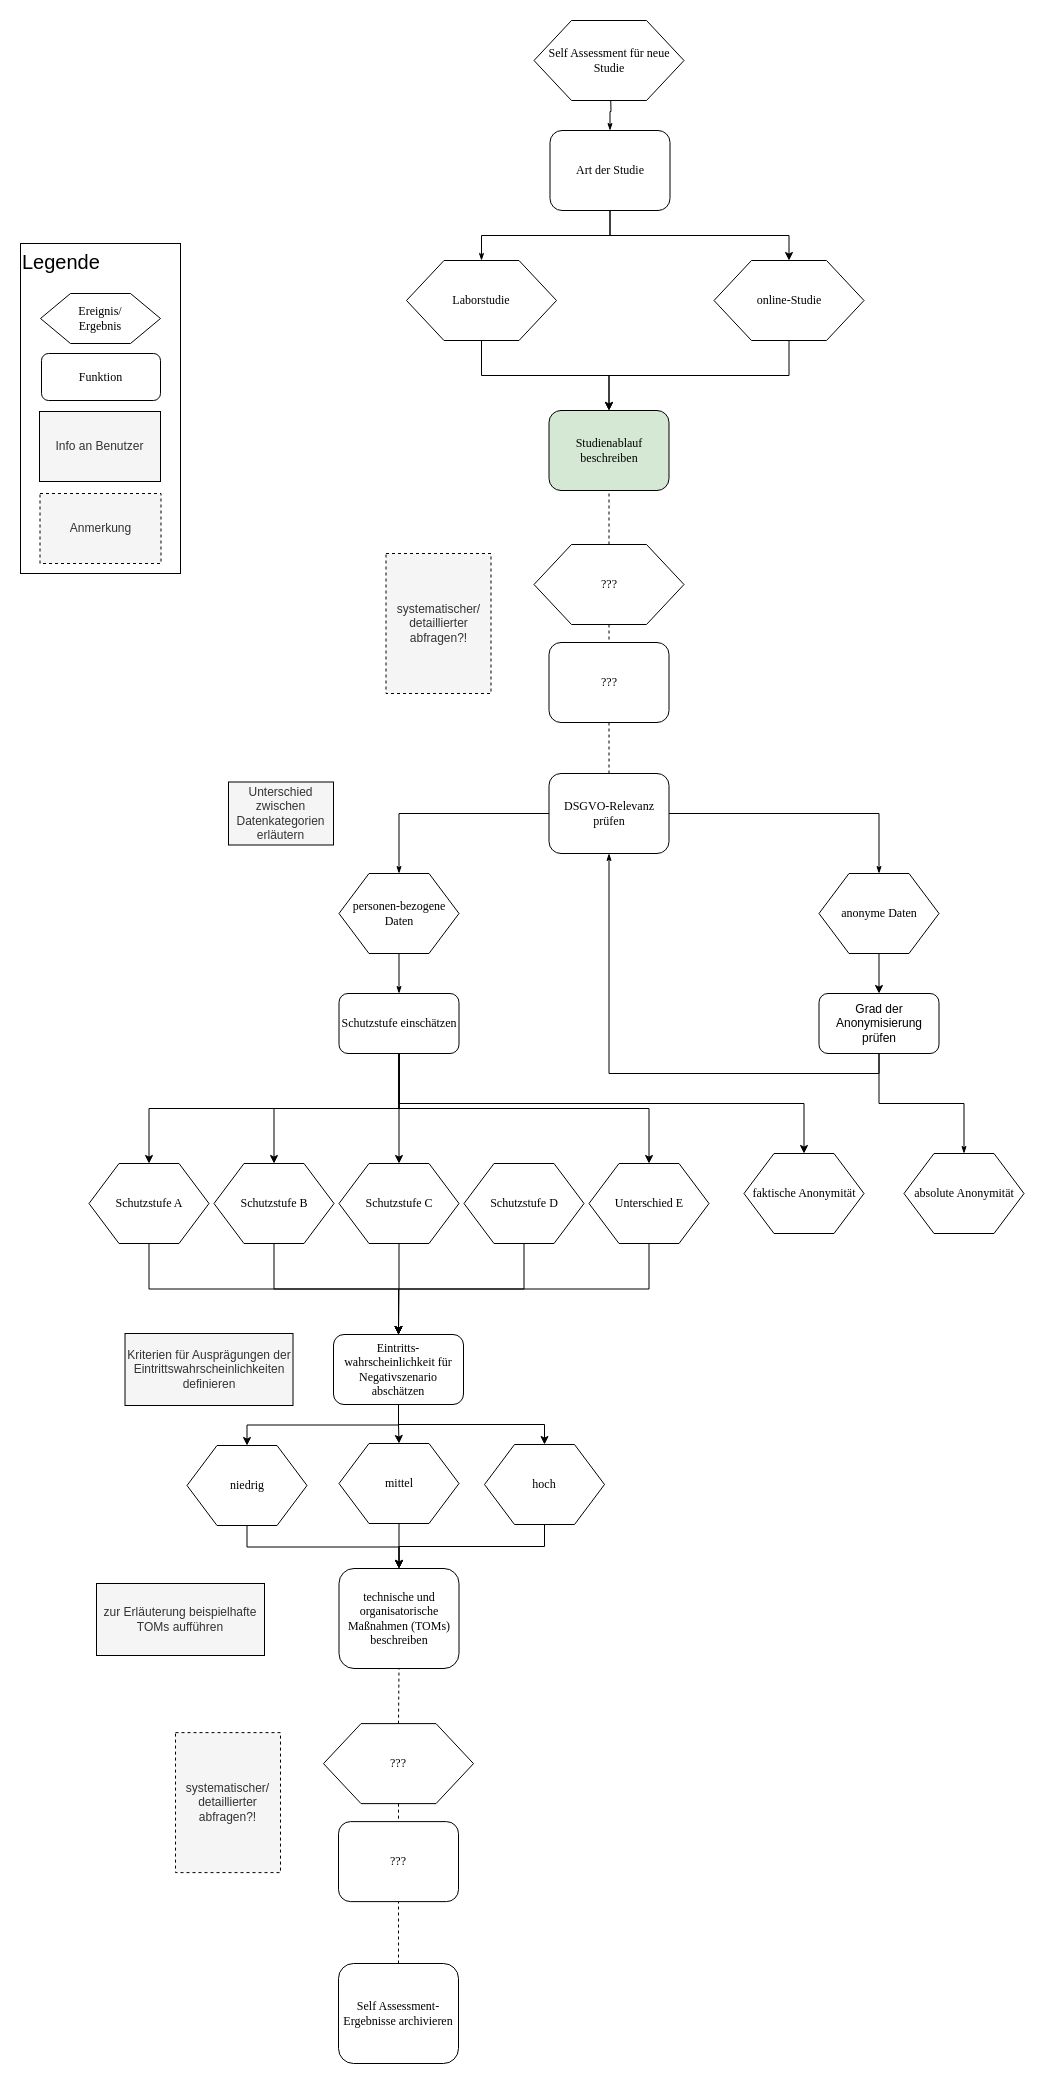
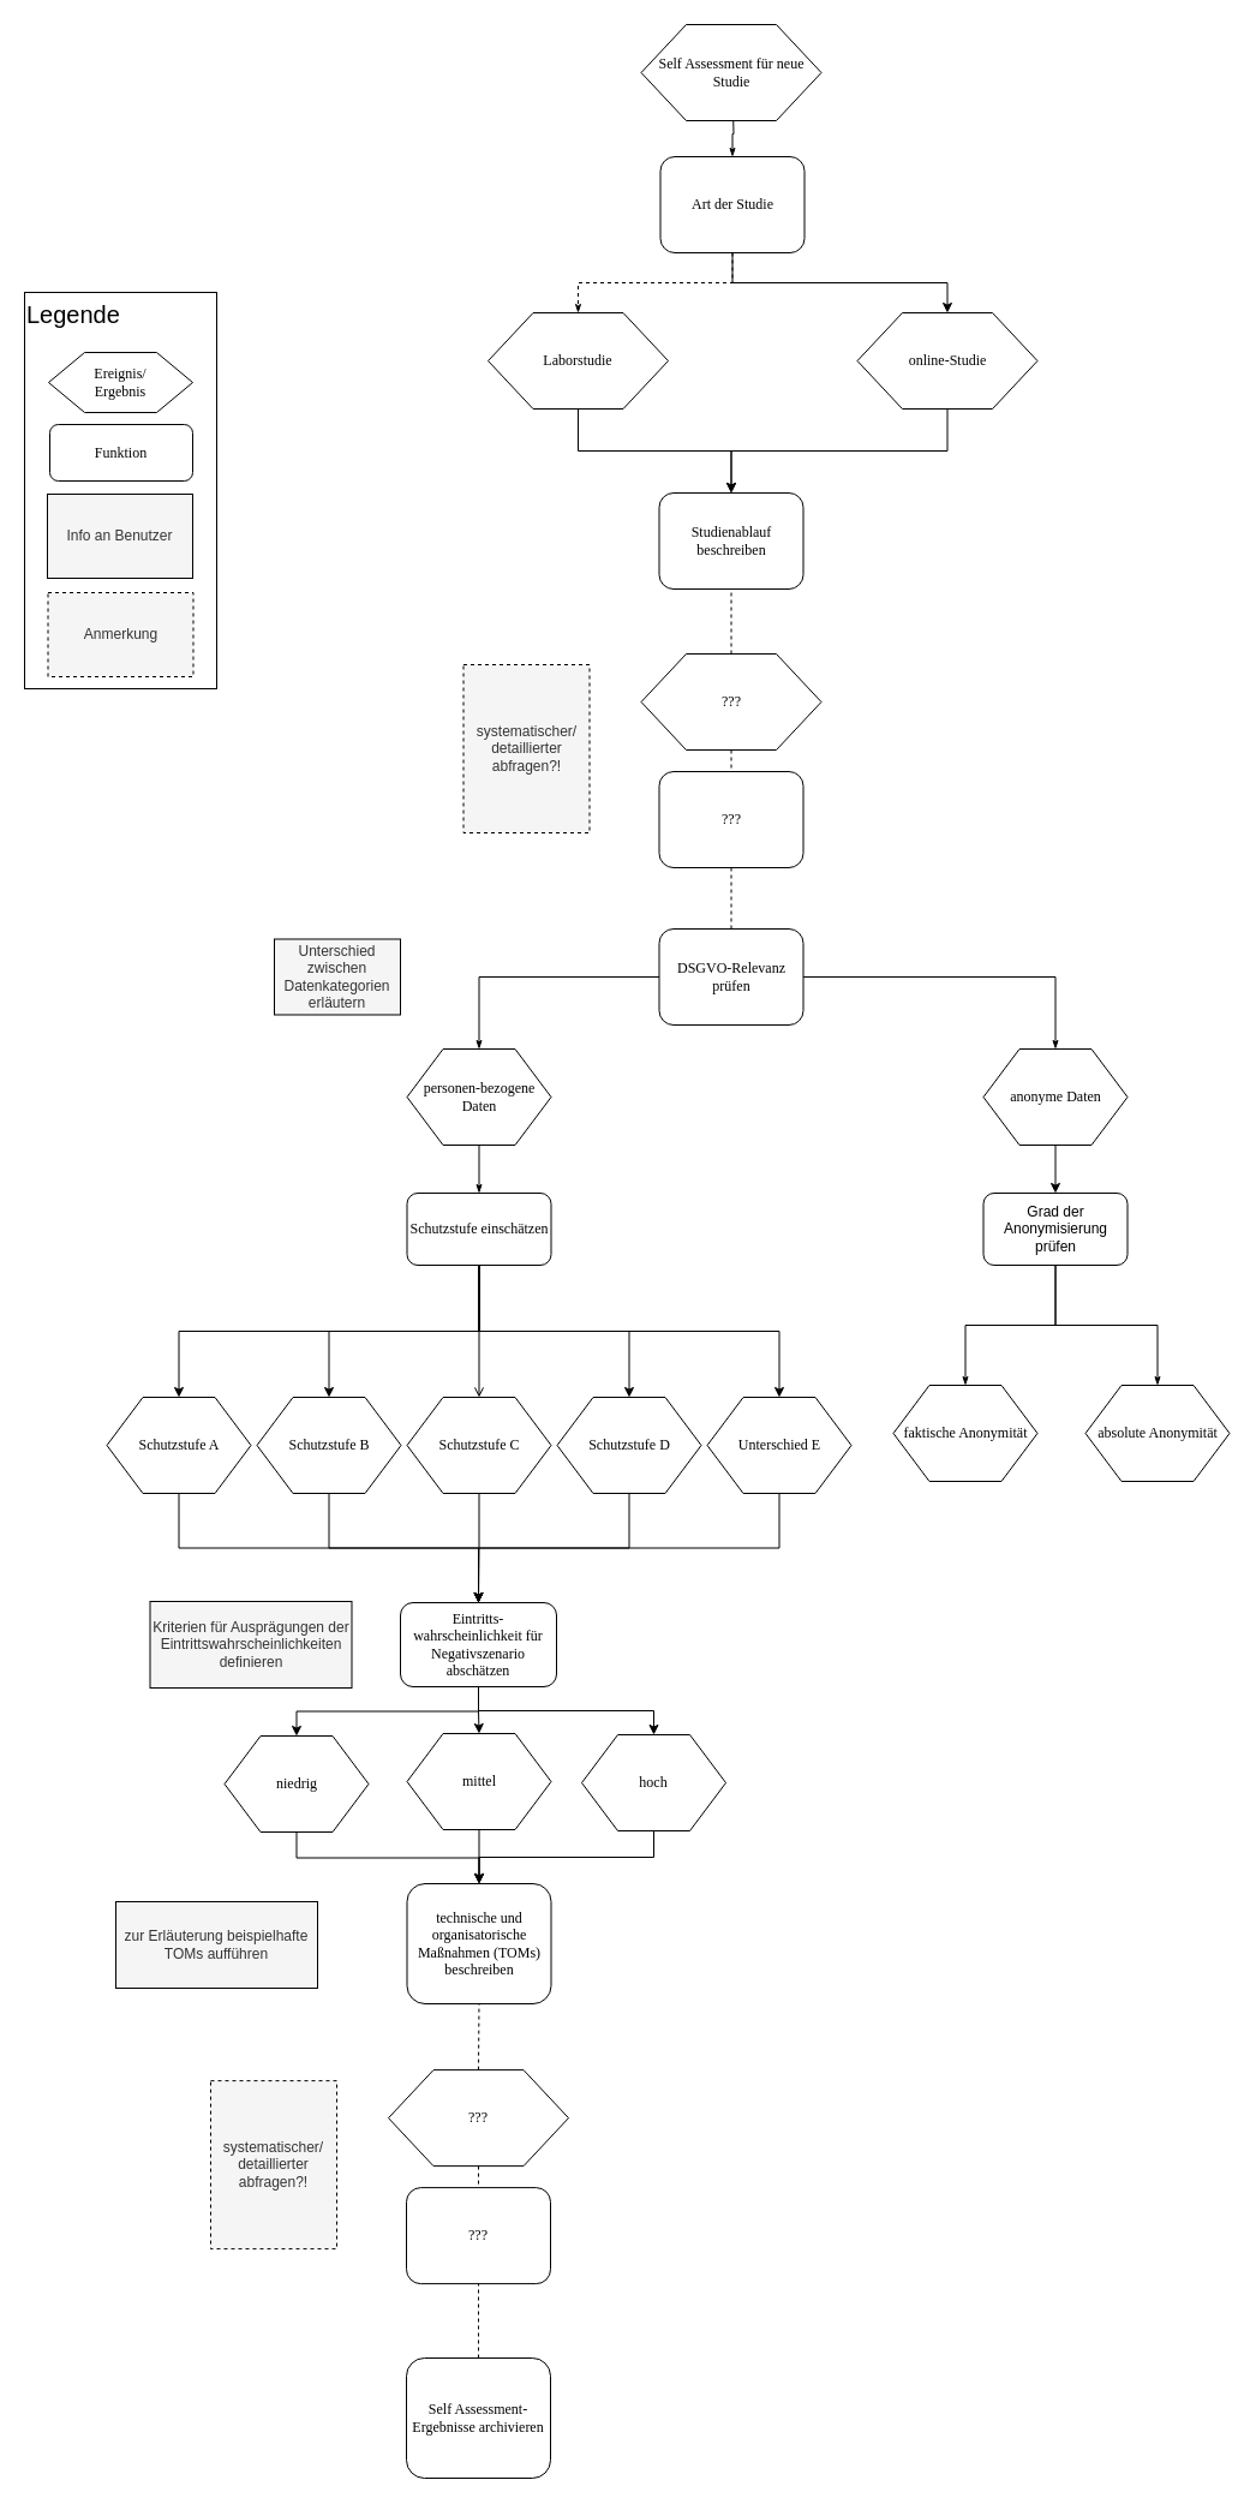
- <mxCell id="56" style="edgeStyle=orthogonalEdgeStyle;rounded=0;html=1;labelBackgroundColor=none;startArrow=none;startFill=0;startSize=5;endArrow=classicThin;endFill=1;endSize=5;jettySize=auto;orthogonalLoop=1;strokeColor=#000000;strokeWidth=1;fontFamily=Verdana;fontSize=8;fontColor=#000000;entryX=0.5;entryY=0;entryDx=0;entryDy=0;exitX=0.5;exitY=1;exitDx=0;exitDy=0;" edge="1" parent="1" source="47" target="53"><mxGeometry relative="1" as="geometry"><mxPoint x="620" y="100" as="sourcePoint" /><mxPoint x="620" y="140" as="targetPoint" /></mxGeometry></mxCell>
+ <mxCell id="56" style="edgeStyle=orthogonalEdgeStyle;rounded=0;html=1;labelBackgroundColor=none;startArrow=none;startFill=0;startSize=5;endArrow=classicThin;endFill=1;endSize=5;jettySize=auto;orthogonalLoop=1;strokeColor=#000000;strokeWidth=1;fontFamily=Verdana;fontSize=8;fontColor=#000000;entryX=0.5;entryY=0;entryDx=0;entryDy=0;exitX=0.5;exitY=1;exitDx=0;exitDy=0;dashed=1;" edge="1" parent="1" source="47" target="53"><mxGeometry relative="1" as="geometry"><mxPoint x="620" y="100" as="sourcePoint" /><mxPoint x="620" y="140" as="targetPoint" /></mxGeometry></mxCell>
- <mxCell id="57" value="Studienablauf beschreiben" style="rounded=1;whiteSpace=wrap;html=1;shadow=0;labelBackgroundColor=none;strokeColor=#000000;strokeWidth=1;fillColor=#d5e8d4;fontFamily=Verdana;fontSize=12;fontColor=#000000;align=center;" vertex="1" parent="1"><mxGeometry x="548.5" y="410" width="120" height="80" as="geometry" /></mxCell>
+ <mxCell id="57" value="Studienablauf beschreiben" style="rounded=1;whiteSpace=wrap;html=1;shadow=0;labelBackgroundColor=none;strokeColor=#000000;strokeWidth=1;fillColor=#ffffff;fontFamily=Verdana;fontSize=12;fontColor=#000000;align=center;" vertex="1" parent="1"><mxGeometry x="548.5" y="410" width="120" height="80" as="geometry" /></mxCell>
- <mxCell id="15" style="edgeStyle=orthogonalEdgeStyle;rounded=0;html=1;labelBackgroundColor=none;startArrow=none;startFill=0;startSize=5;endArrow=classicThin;endFill=1;endSize=5;jettySize=auto;orthogonalLoop=1;strokeColor=#000000;strokeWidth=1;fontFamily=Verdana;fontSize=8;fontColor=#000000;exitX=0.5;exitY=1;exitDx=0;exitDy=0;" parent="1" source="14" target="5" edge="1"><mxGeometry relative="1" as="geometry"><mxPoint x="653.5" y="1173" as="sourcePoint" /></mxGeometry></mxCell>
+ <mxCell id="15" style="edgeStyle=orthogonalEdgeStyle;rounded=0;html=1;labelBackgroundColor=none;startArrow=none;startFill=0;startSize=5;endArrow=classicThin;endFill=1;endSize=5;jettySize=auto;orthogonalLoop=1;strokeColor=#000000;strokeWidth=1;fontFamily=Verdana;fontSize=8;fontColor=#000000;exitX=0.5;exitY=1;exitDx=0;exitDy=0;" parent="1" source="14" target="16" edge="1"><mxGeometry relative="1" as="geometry"><mxPoint x="653.5" y="1173" as="sourcePoint" /></mxGeometry></mxCell>
- <mxCell id="12" value="" style="edgeStyle=orthogonalEdgeStyle;rounded=0;orthogonalLoop=1;jettySize=auto;html=1;exitX=0.5;exitY=1;exitDx=0;exitDy=0;" parent="1" source="13" target="16" edge="1"><mxGeometry relative="1" as="geometry" /></mxCell>
+ <mxCell id="12" value="" style="edgeStyle=orthogonalEdgeStyle;rounded=0;orthogonalLoop=1;jettySize=auto;html=1;exitX=0.5;exitY=1;exitDx=0;exitDy=0;" parent="1" source="13" target="23" edge="1"><mxGeometry relative="1" as="geometry" /></mxCell>
- <mxCell id="26" value="" style="edgeStyle=orthogonalEdgeStyle;rounded=0;orthogonalLoop=1;jettySize=auto;html=1;exitX=0.5;exitY=1;exitDx=0;exitDy=0;entryX=0.5;entryY=0;entryDx=0;entryDy=0;" parent="1" source="13" target="22" edge="1"><mxGeometry relative="1" as="geometry"><mxPoint x="408.5" y="1143" as="sourcePoint" /><mxPoint x="513.5" y="1253" as="targetPoint" /></mxGeometry></mxCell>
+ <mxCell id="26" value="" style="edgeStyle=orthogonalEdgeStyle;rounded=0;orthogonalLoop=1;jettySize=auto;html=1;exitX=0.5;exitY=1;exitDx=0;exitDy=0;entryX=0.5;entryY=0;entryDx=0;entryDy=0;endArrow=open;" parent="1" source="13" target="22" edge="1"><mxGeometry relative="1" as="geometry"><mxPoint x="408.5" y="1143" as="sourcePoint" /><mxPoint x="513.5" y="1253" as="targetPoint" /></mxGeometry></mxCell>
